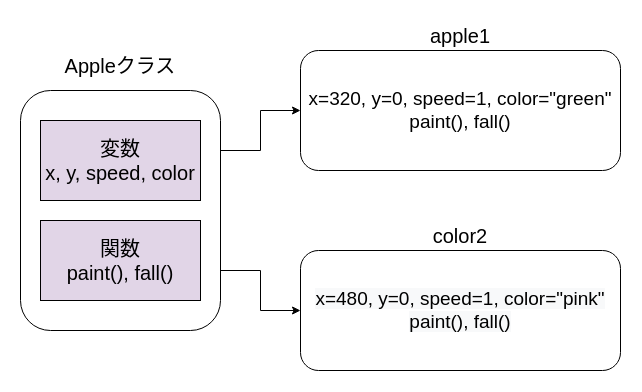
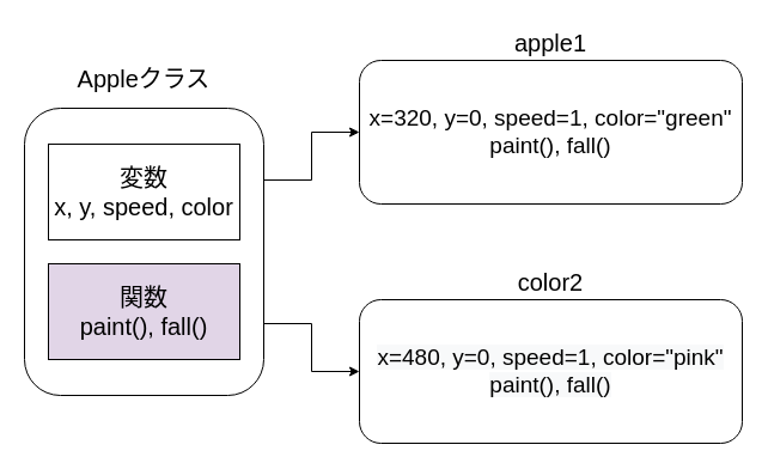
- <mxCell id="5" value="変数&lt;br&gt;x, y, speed, color" style="rounded=0;whiteSpace=wrap;html=1;fontSize=20;fillColor=#e1d5e7;" vertex="1" parent="1"><mxGeometry x="40" y="120" width="160" height="80" as="geometry" /></mxCell>
+ <mxCell id="5" value="変数&lt;br&gt;x, y, speed, color" style="rounded=0;whiteSpace=wrap;html=1;fontSize=20;" vertex="1" parent="1"><mxGeometry x="40" y="120" width="160" height="80" as="geometry" /></mxCell>
